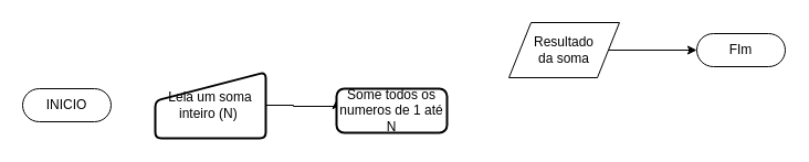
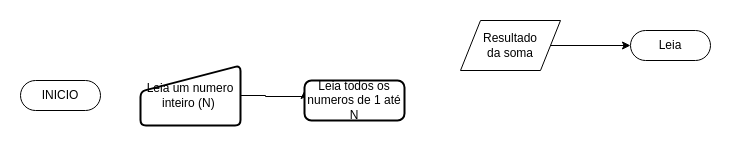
- <mxCell id="6" value="FIm" style="html=1;dashed=0;whiteSpace=wrap;shape=mxgraph.dfd.start" vertex="1" parent="1"><mxGeometry x="630" y="30" width="80" height="30" as="geometry" /></mxCell>
+ <mxCell id="6" value="Leia" style="html=1;dashed=0;whiteSpace=wrap;shape=mxgraph.dfd.start" vertex="1" parent="1"><mxGeometry x="630" y="30" width="80" height="30" as="geometry" /></mxCell>
- <mxCell id="4" value="Leia um soma inteiro (N)&amp;nbsp;" style="html=1;strokeWidth=2;shape=manualInput;whiteSpace=wrap;rounded=1;size=26;arcSize=11;" vertex="1" parent="1"><mxGeometry x="140" y="65" width="100" height="60" as="geometry" /></mxCell>
+ <mxCell id="4" value="Leia um numero inteiro (N)&amp;nbsp;" style="html=1;strokeWidth=2;shape=manualInput;whiteSpace=wrap;rounded=1;size=26;arcSize=11;" vertex="1" parent="1"><mxGeometry x="140" y="65" width="100" height="60" as="geometry" /></mxCell>
- <mxCell id="8" value="Some todos os numeros de 1 até N" style="rounded=1;whiteSpace=wrap;html=1;absoluteArcSize=1;arcSize=14;strokeWidth=2;" vertex="1" parent="1"><mxGeometry x="304" y="80" width="100" height="40" as="geometry" /></mxCell>
+ <mxCell id="8" value="Leia todos os numeros de 1 até N" style="rounded=1;whiteSpace=wrap;html=1;absoluteArcSize=1;arcSize=14;strokeWidth=2;" vertex="1" parent="1"><mxGeometry x="304" y="80" width="100" height="40" as="geometry" /></mxCell>
